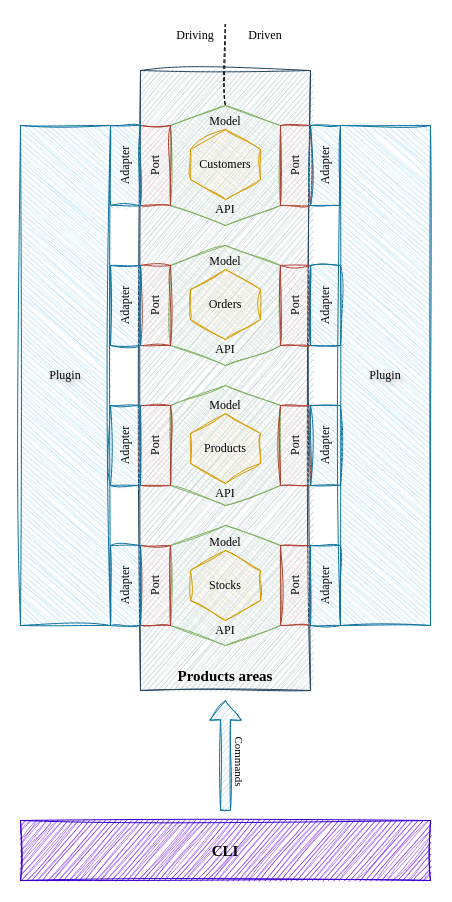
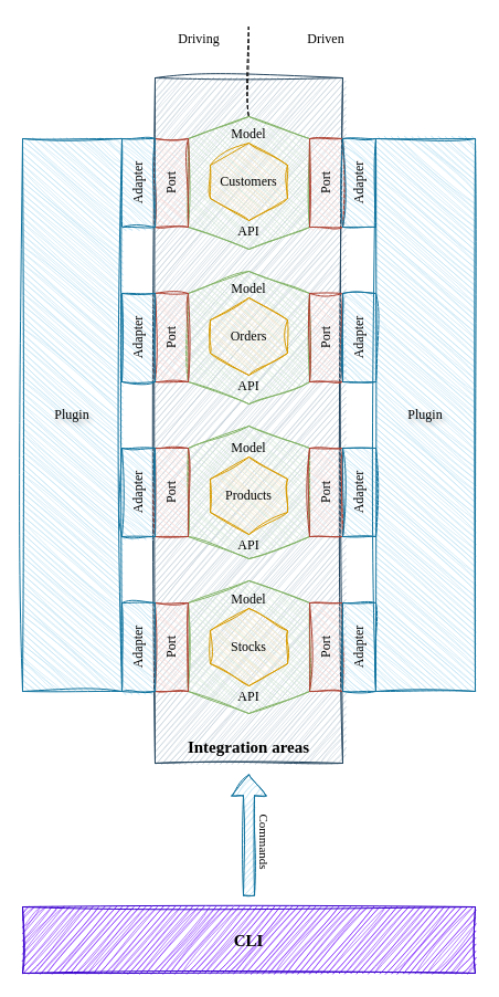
- <mxCell id="9" value="Driving" style="text;html=1;align=center;verticalAlign=middle;whiteSpace=wrap;rounded=0;fontFamily=Architects Daughter;fontSource=https%3A%2F%2Ffonts.googleapis.com%2Fcss%3Ffamily%3DArchitects%2BDaughter;" vertex="1" parent="1"><mxGeometry x="165" y="20" width="60" height="30" as="geometry" /></mxCell>
+ <mxCell id="9" value="Driving" style="text;html=1;align=center;verticalAlign=middle;whiteSpace=wrap;rounded=0;fontFamily=Architects Daughter;fontSource=https%3A%2F%2Ffonts.googleapis.com%2Fcss%3Ffamily%3DArchitects%2BDaughter;" vertex="1" parent="1"><mxGeometry x="150" y="20" width="60" height="30" as="geometry" /></mxCell>
- <mxCell id="10" value="Driven" style="text;html=1;align=center;verticalAlign=middle;whiteSpace=wrap;rounded=0;fontFamily=Architects Daughter;fontSource=https%3A%2F%2Ffonts.googleapis.com%2Fcss%3Ffamily%3DArchitects%2BDaughter;" vertex="1" parent="1"><mxGeometry x="235" y="20" width="60" height="30" as="geometry" /></mxCell>
+ <mxCell id="10" value="Driven" style="text;html=1;align=center;verticalAlign=middle;whiteSpace=wrap;rounded=0;fontFamily=Architects Daughter;fontSource=https%3A%2F%2Ffonts.googleapis.com%2Fcss%3Ffamily%3DArchitects%2BDaughter;" vertex="1" parent="1"><mxGeometry x="265" y="20" width="60" height="30" as="geometry" /></mxCell>
- <mxCell id="5" value="Products areas" style="text;html=1;align=center;verticalAlign=middle;whiteSpace=wrap;rounded=0;fontFamily=Architects Daughter;fontSource=https%3A%2F%2Ffonts.googleapis.com%2Fcss%3Ffamily%3DArchitects%2BDaughter;fontStyle=1;fontSize=15;" vertex="1" parent="1"><mxGeometry x="160" y="660" width="130" height="30" as="geometry" /></mxCell>
+ <mxCell id="5" value="Integration areas" style="text;html=1;align=center;verticalAlign=middle;whiteSpace=wrap;rounded=0;fontFamily=Architects Daughter;fontSource=https%3A%2F%2Ffonts.googleapis.com%2Fcss%3Ffamily%3DArchitects%2BDaughter;fontStyle=1;fontSize=15;" vertex="1" parent="1"><mxGeometry x="160" y="660" width="130" height="30" as="geometry" /></mxCell>
